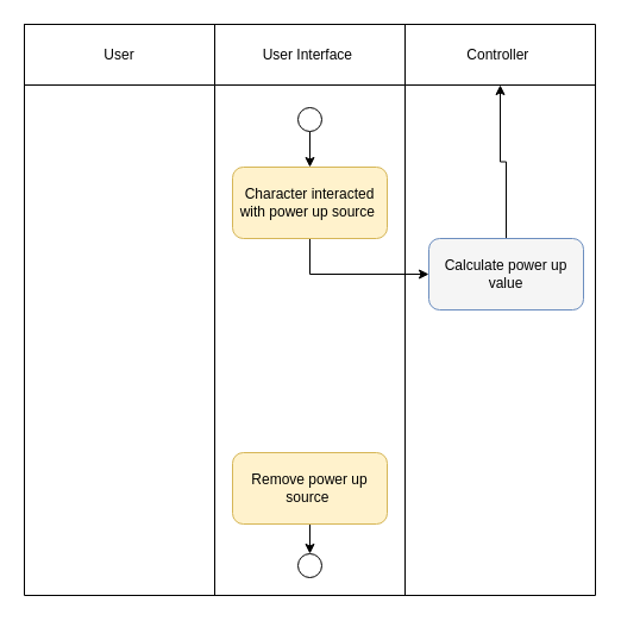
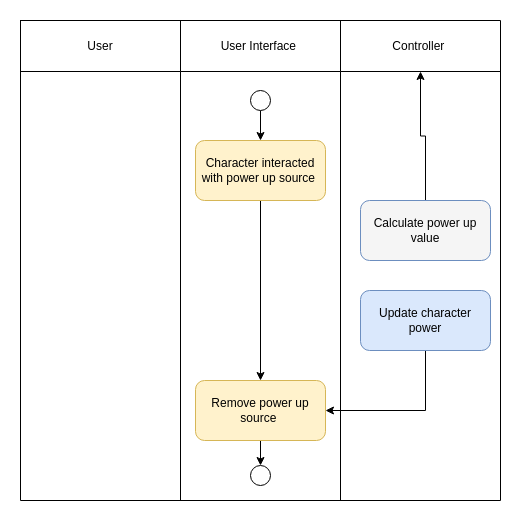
- <mxCell id="13" style="edgeStyle=orthogonalEdgeStyle;rounded=0;orthogonalLoop=1;jettySize=auto;html=1;entryX=0;entryY=0.5;entryDx=0;entryDy=0;exitX=0.5;exitY=1;exitDx=0;exitDy=0;" edge="1" parent="1" source="14" target="16"><mxGeometry relative="1" as="geometry" /></mxCell>
+ <mxCell id="13" style="edgeStyle=orthogonalEdgeStyle;rounded=0;orthogonalLoop=1;jettySize=auto;html=1;exitX=0.5;exitY=1;exitDx=0;exitDy=0;" edge="1" parent="1" source="14" target="18"><mxGeometry relative="1" as="geometry" /></mxCell>
+ <mxCell id="20" value="Update character power" style="rounded=1;whiteSpace=wrap;html=1;fillColor=#dae8fc;strokeColor=#6c8ebf;" vertex="1" parent="1"><mxGeometry x="360" y="290" width="130" height="60" as="geometry" /></mxCell>
+ <mxCell id="19" style="edgeStyle=orthogonalEdgeStyle;rounded=0;orthogonalLoop=1;jettySize=auto;html=1;entryX=1;entryY=0.5;entryDx=0;entryDy=0;" edge="1" parent="1" source="20" target="18"><mxGeometry relative="1" as="geometry"><Array as="points"><mxPoint x="425" y="410" /></Array></mxGeometry></mxCell>
